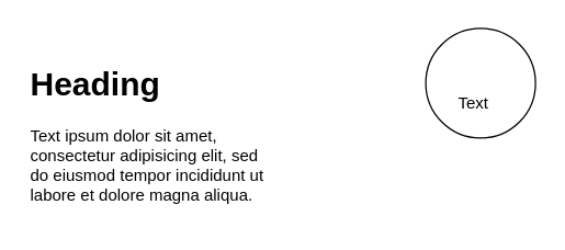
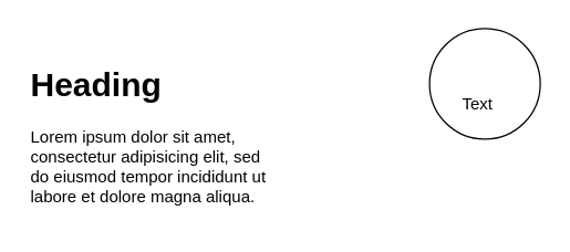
- <mxCell id="4" value="&lt;h1 style=&quot;margin-top: 0px;&quot;&gt;Heading&lt;/h1&gt;&lt;p&gt;Text ipsum dolor sit amet, consectetur adipisicing elit, sed do eiusmod tempor incididunt ut labore et dolore magna aliqua.&lt;/p&gt;" style="text;html=1;whiteSpace=wrap;overflow=hidden;rounded=0;" vertex="1" parent="1"><mxGeometry x="20" y="40" width="180" height="120" as="geometry" /></mxCell>
+ <mxCell id="4" value="&lt;h1 style=&quot;margin-top: 0px;&quot;&gt;Heading&lt;/h1&gt;&lt;p&gt;Lorem ipsum dolor sit amet, consectetur adipisicing elit, sed do eiusmod tempor incididunt ut labore et dolore magna aliqua.&lt;/p&gt;" style="text;html=1;whiteSpace=wrap;overflow=hidden;rounded=0;" vertex="1" parent="1"><mxGeometry x="20" y="40" width="180" height="120" as="geometry" /></mxCell>
